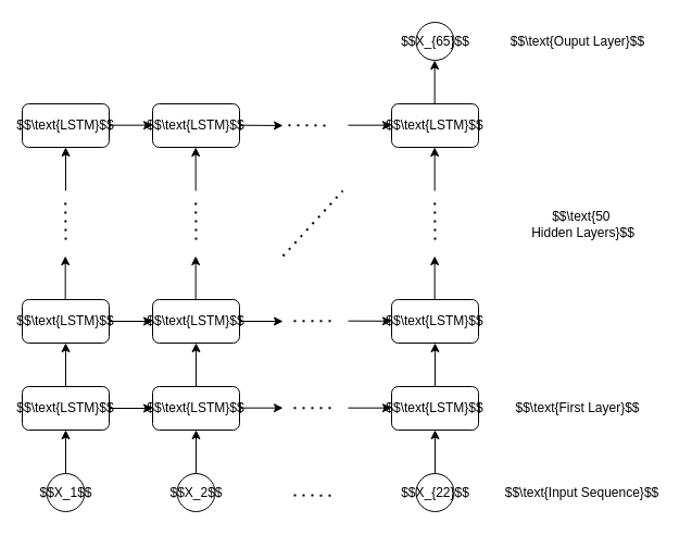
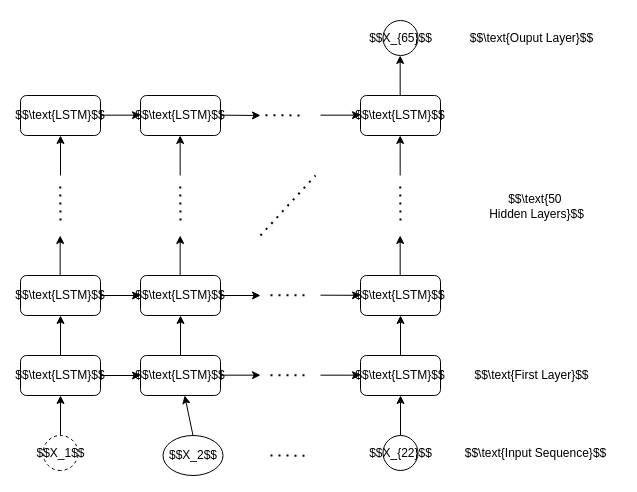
- <mxCell id="11" value="$$X_1$$" style="ellipse;whiteSpace=wrap;html=1;aspect=fixed;direction=south;" parent="1" vertex="1"><mxGeometry x="42.5" y="435" width="35" height="35" as="geometry" /></mxCell>
+ <mxCell id="11" value="$$X_1$$" style="ellipse;whiteSpace=wrap;html=1;aspect=fixed;direction=south;dashed=1;" parent="1" vertex="1"><mxGeometry x="42.5" y="435" width="35" height="35" as="geometry" /></mxCell>
- <mxCell id="12" value="$$X_2$$" style="ellipse;whiteSpace=wrap;html=1;aspect=fixed;" parent="1" vertex="1"><mxGeometry x="162.5" y="435" width="35" height="35" as="geometry" /></mxCell>
+ <mxCell id="12" value="$$X_2$$" style="ellipse;whiteSpace=wrap;html=1;aspect=fixed;" parent="1" vertex="1"><mxGeometry x="162.5" y="435" width="60" height="40" as="geometry" /></mxCell>
